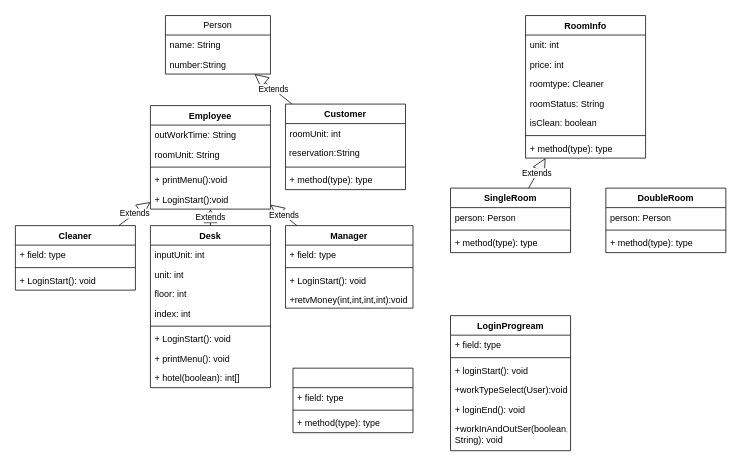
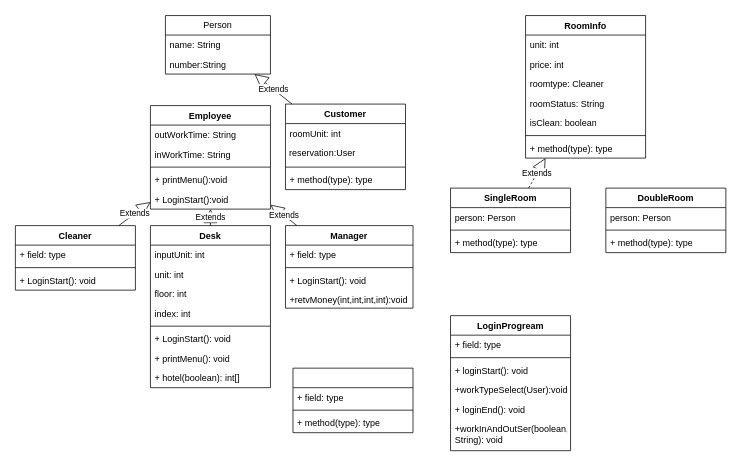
- <mxCell id="13" value="&amp;nbsp;reservation:String" style="text;whiteSpace=wrap;html=1;" parent="11" vertex="1"><mxGeometry y="52" width="160" height="28" as="geometry" /></mxCell>
+ <mxCell id="13" value="&amp;nbsp;reservation:User" style="text;whiteSpace=wrap;html=1;" parent="11" vertex="1"><mxGeometry y="52" width="160" height="28" as="geometry" /></mxCell>
- <mxCell id="7" value="roomUnit: String" style="text;strokeColor=none;fillColor=none;align=left;verticalAlign=top;spacingLeft=4;spacingRight=4;overflow=hidden;rotatable=0;points=[[0,0.5],[1,0.5]];portConstraint=eastwest;whiteSpace=wrap;html=1;" parent="5" vertex="1"><mxGeometry y="52" width="160" height="26" as="geometry" /></mxCell>
+ <mxCell id="7" value="inWorkTime: String" style="text;strokeColor=none;fillColor=none;align=left;verticalAlign=top;spacingLeft=4;spacingRight=4;overflow=hidden;rotatable=0;points=[[0,0.5],[1,0.5]];portConstraint=eastwest;whiteSpace=wrap;html=1;" parent="5" vertex="1"><mxGeometry y="52" width="160" height="26" as="geometry" /></mxCell>
- <mxCell id="44" value="Extends" style="endArrow=block;endSize=16;endFill=0;html=1;rounded=0;" parent="1" source="36" target="28" edge="1"><mxGeometry width="160" relative="1" as="geometry"><mxPoint x="460" y="138" as="sourcePoint" /><mxPoint x="570" y="46" as="targetPoint" /></mxGeometry></mxCell>
+ <mxCell id="44" value="Extends" style="endArrow=block;endSize=16;endFill=0;html=1;rounded=0;dashed=1;" parent="1" source="36" target="28" edge="1"><mxGeometry width="160" relative="1" as="geometry"><mxPoint x="460" y="138" as="sourcePoint" /><mxPoint x="570" y="46" as="targetPoint" /></mxGeometry></mxCell>
